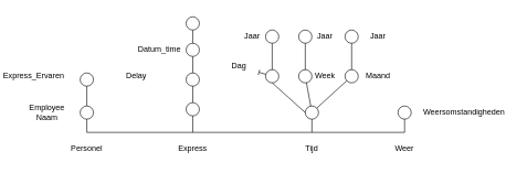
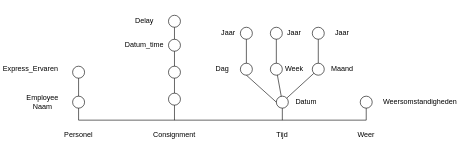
- <mxCell id="25" value="Dag" style="text;html=1;strokeColor=none;fillColor=none;align=center;verticalAlign=middle;whiteSpace=wrap;rounded=0;" parent="1" vertex="1"><mxGeometry x="330" y="85" width="60" height="30" as="geometry" /></mxCell>
+ <mxCell id="25" value="Dag" style="text;html=1;strokeColor=none;fillColor=none;align=center;verticalAlign=middle;whiteSpace=wrap;rounded=0;" parent="1" vertex="1"><mxGeometry x="340" y="100" width="60" height="30" as="geometry" /></mxCell>
- <mxCell id="45" value="Delay" style="text;html=1;strokeColor=none;fillColor=none;align=center;verticalAlign=middle;whiteSpace=wrap;rounded=0;" vertex="1" parent="1"><mxGeometry x="175" y="100" width="60" height="30" as="geometry" /></mxCell>
+ <mxCell id="45" value="Delay" style="text;html=1;strokeColor=none;fillColor=none;align=center;verticalAlign=middle;whiteSpace=wrap;rounded=0;" vertex="1" parent="1"><mxGeometry x="210" y="20" width="60" height="30" as="geometry" /></mxCell>
+ <mxCell id="8" value="Datum" style="text;html=1;strokeColor=none;fillColor=none;align=center;verticalAlign=middle;whiteSpace=wrap;rounded=0;" parent="1" vertex="1"><mxGeometry x="480" y="155" width="60" height="30" as="geometry" /></mxCell>
- <mxCell id="5" value="Express" style="text;html=1;strokeColor=none;fillColor=none;align=center;verticalAlign=middle;whiteSpace=wrap;rounded=0;" parent="1" vertex="1"><mxGeometry x="260" y="210" width="60" height="30" as="geometry" /></mxCell>
+ <mxCell id="5" value="Consignment" style="text;html=1;strokeColor=none;fillColor=none;align=center;verticalAlign=middle;whiteSpace=wrap;rounded=0;" parent="1" vertex="1"><mxGeometry x="260" y="210" width="60" height="30" as="geometry" /></mxCell>
